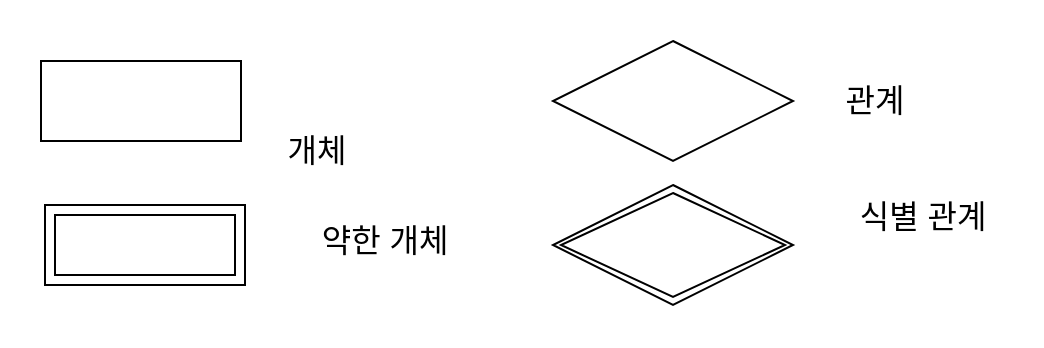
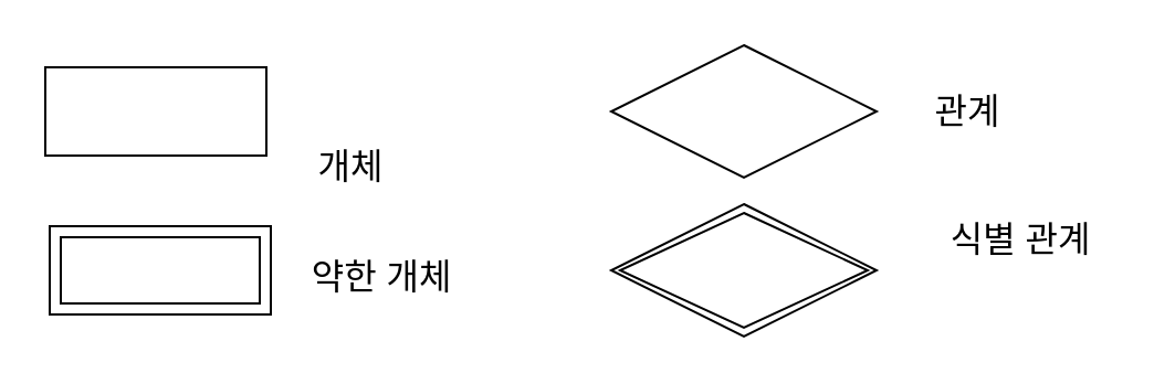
- <mxCell id="5" value="약한 개체" style="text;html=1;align=center;verticalAlign=middle;resizable=0;points=[];autosize=1;strokeColor=none;fillColor=none;fontSize=16;" vertex="1" parent="1"><mxGeometry x="153" y="104" width="78" height="31" as="geometry" /></mxCell>
+ <mxCell id="5" value="약한 개체" style="text;html=1;align=center;verticalAlign=middle;resizable=0;points=[];autosize=1;strokeColor=none;fillColor=none;fontSize=16;" vertex="1" parent="1"><mxGeometry x="133" y="109" width="78" height="31" as="geometry" /></mxCell>
